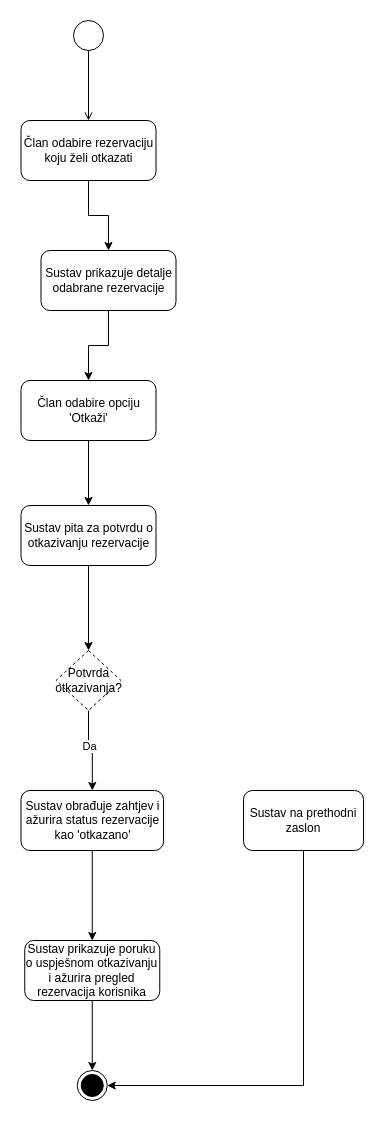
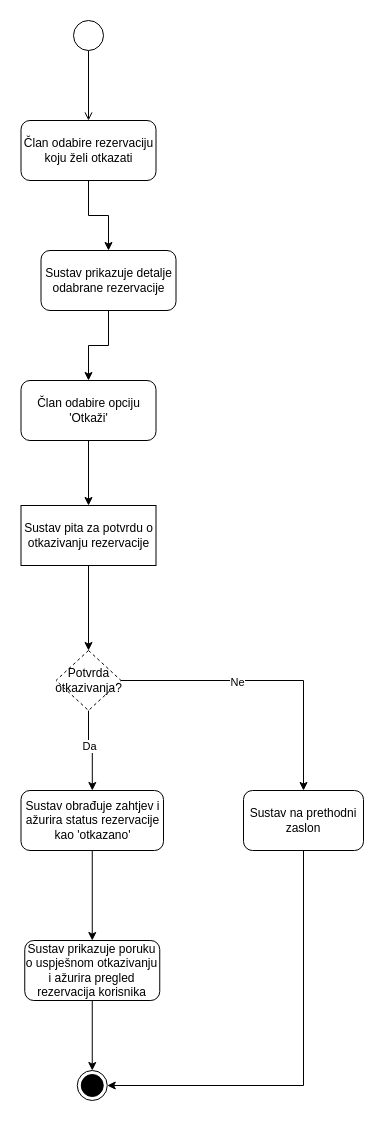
- <mxCell id="11" value="Sustav pita za potvrdu o otkazivanju rezervacije" style="rounded=1;whiteSpace=wrap;html=1;" vertex="1" parent="1"><mxGeometry x="20.5" y="505" width="135" height="60" as="geometry" /></mxCell>
+ <mxCell id="11" value="Sustav pita za potvrdu o otkazivanju rezervacije" style="whiteSpace=wrap;html=1;rounded=0;" vertex="1" parent="1"><mxGeometry x="20.5" y="505" width="135" height="60" as="geometry" /></mxCell>
+ <mxCell id="12" style="edgeStyle=orthogonalEdgeStyle;rounded=0;orthogonalLoop=1;jettySize=auto;html=1;exitX=1;exitY=0.5;exitDx=0;exitDy=0;" edge="1" parent="1" source="16" target="18"><mxGeometry relative="1" as="geometry" /></mxCell>
+ <mxCell id="13" value="Ne" style="edgeLabel;html=1;align=center;verticalAlign=middle;resizable=0;points=[];" vertex="1" connectable="0" parent="12"><mxGeometry x="-0.205" y="-1" relative="1" as="geometry"><mxPoint as="offset" /></mxGeometry></mxCell>
